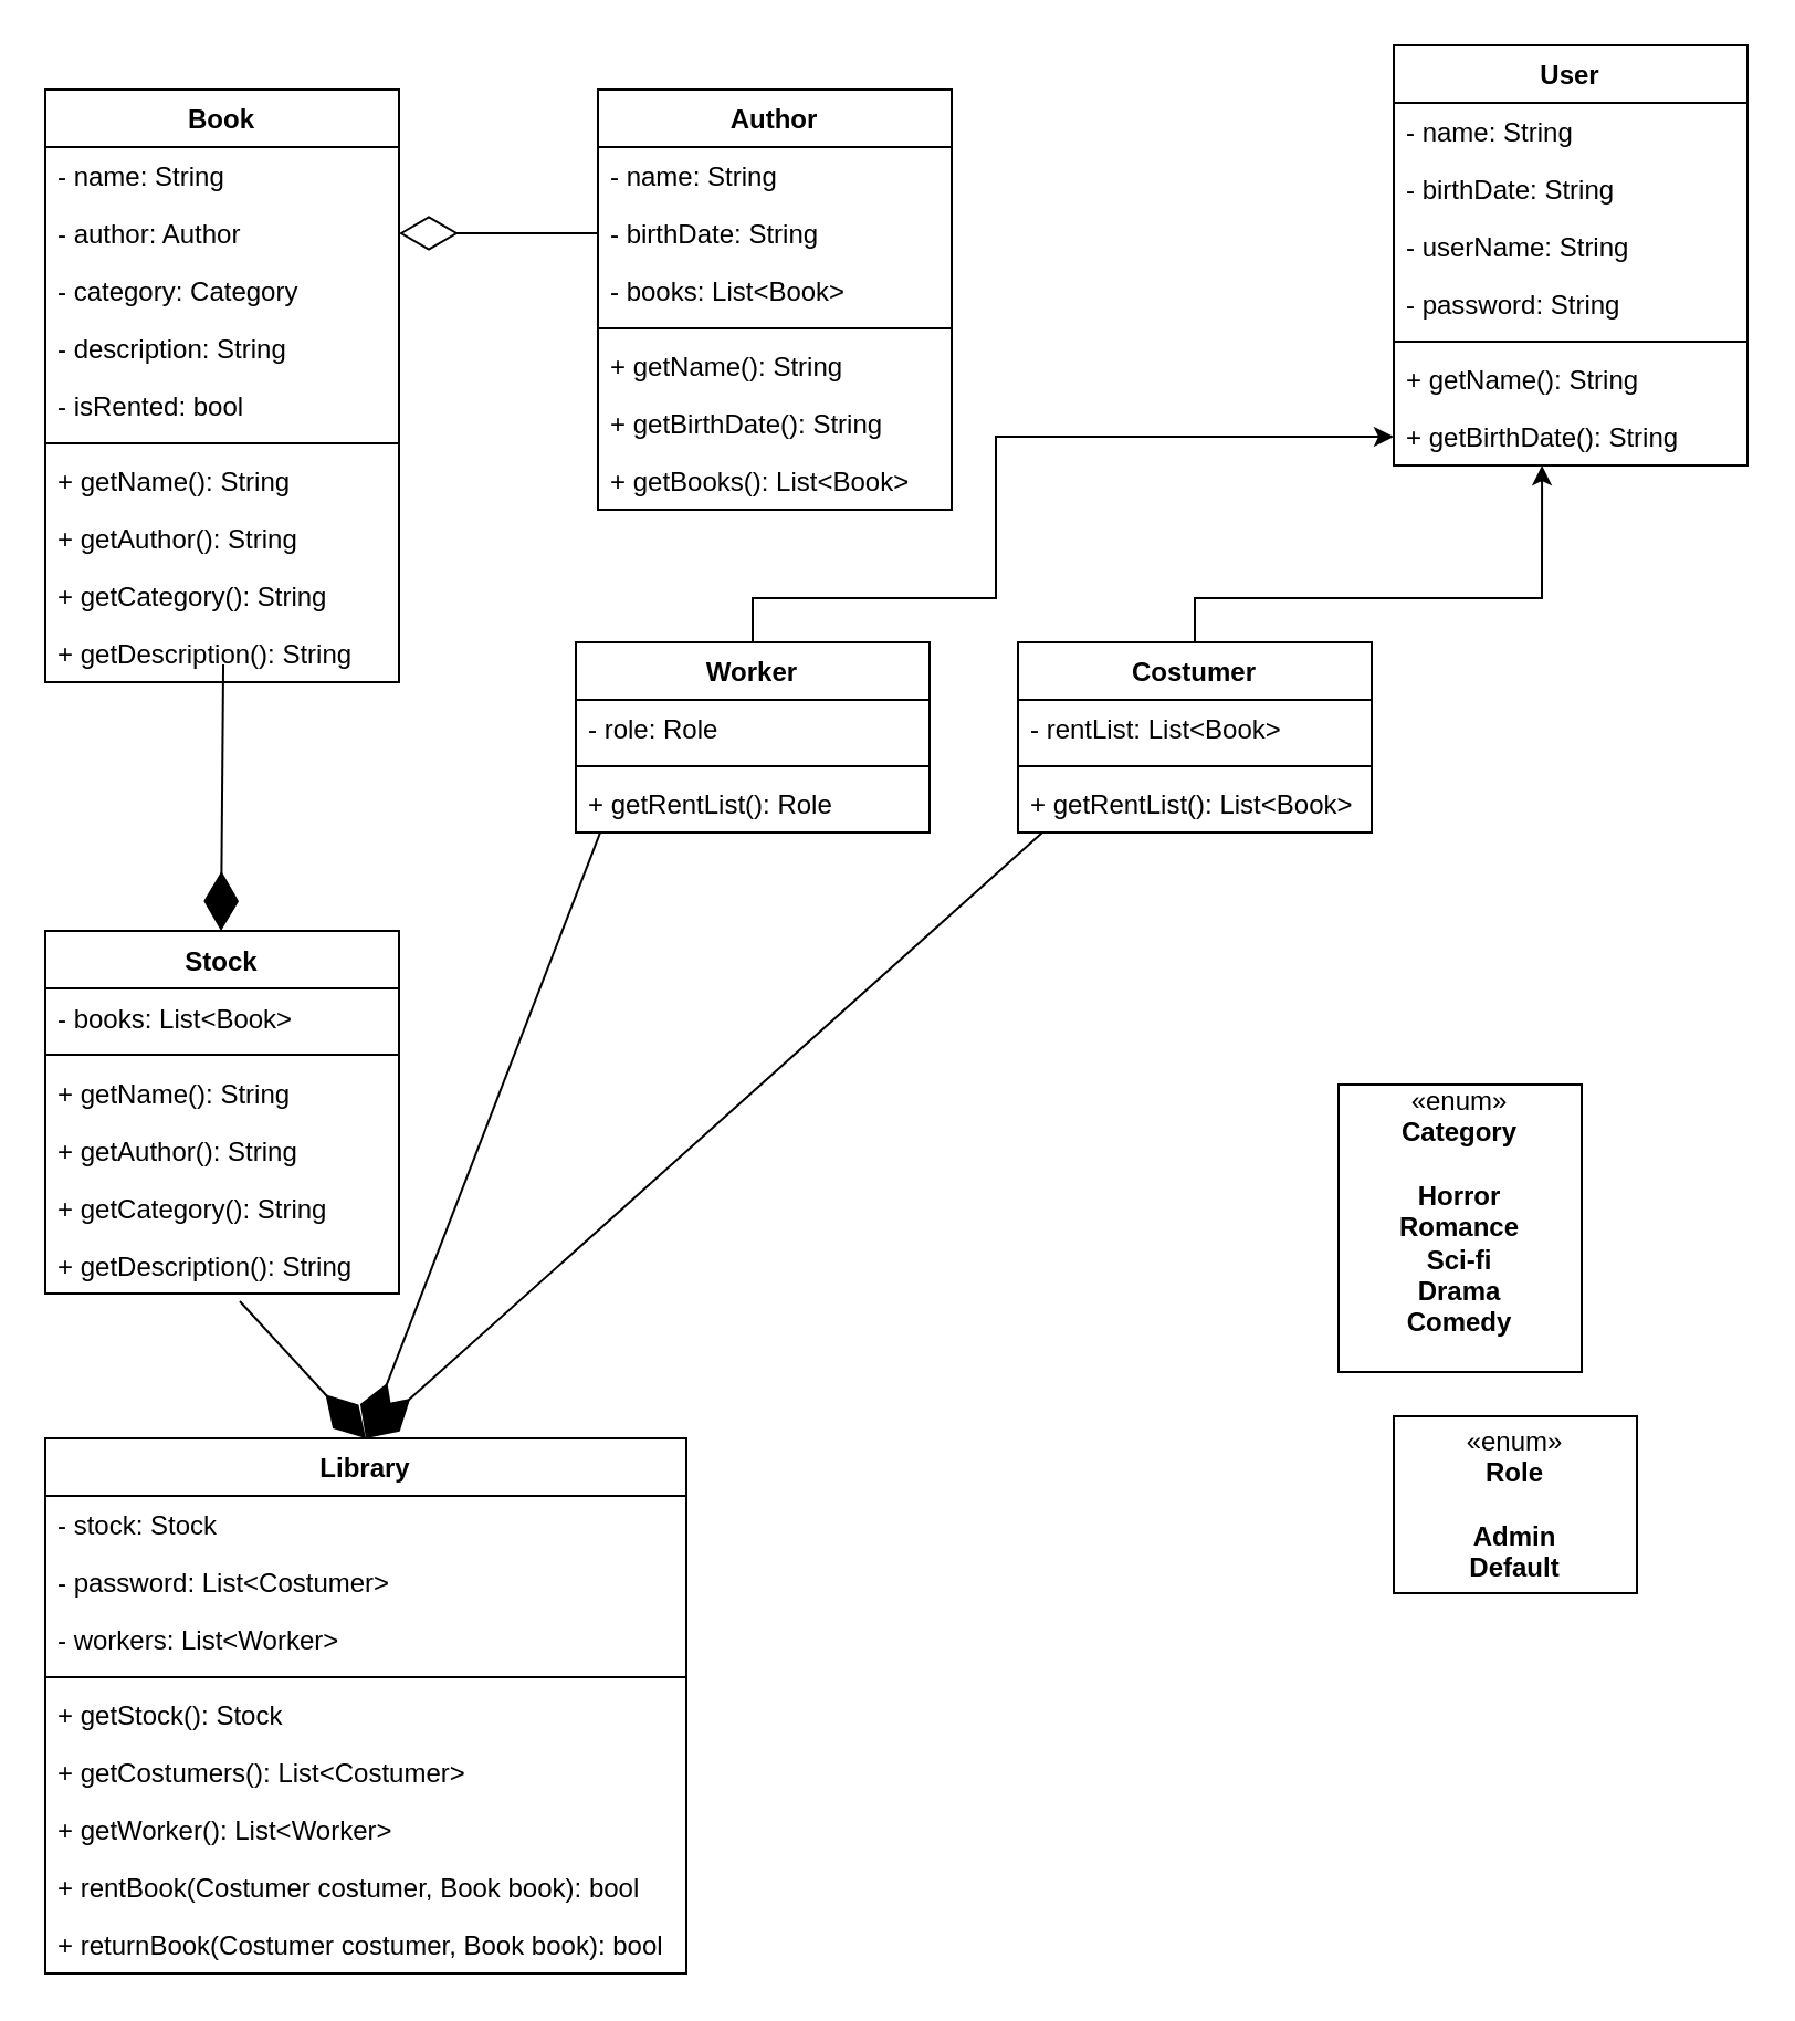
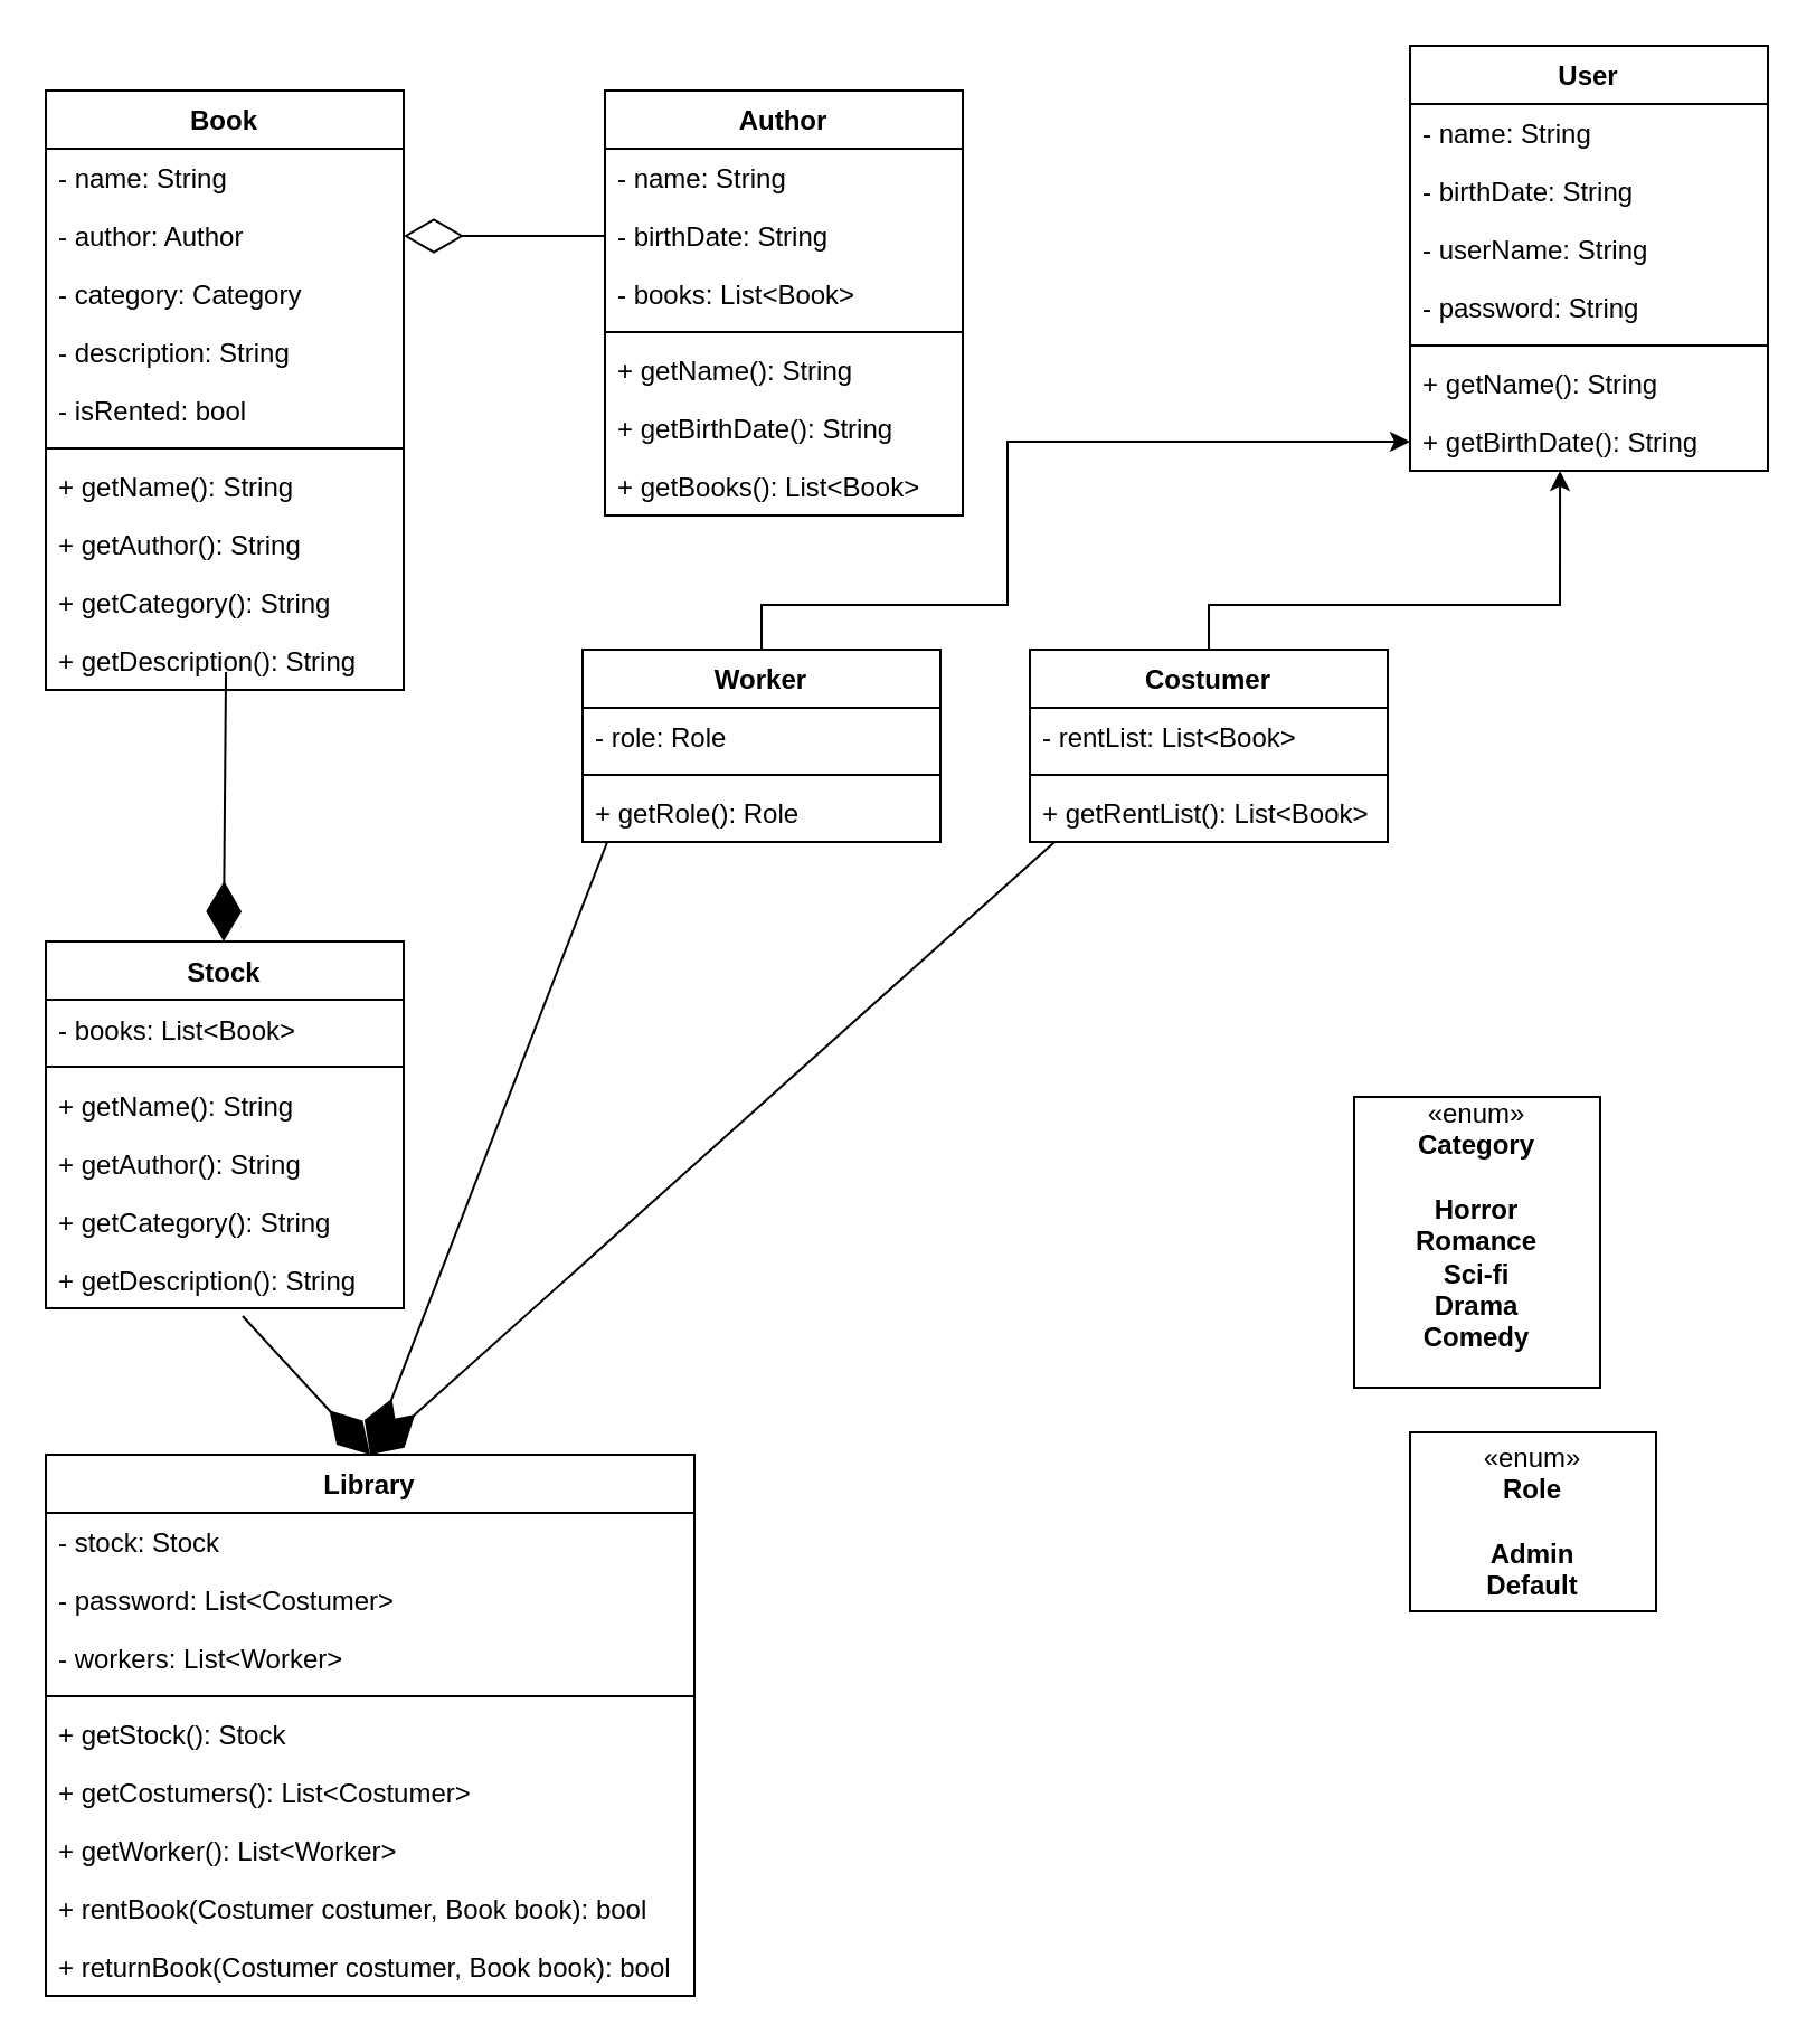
- <mxCell id="30" value="+ getRentList(): Role" style="text;strokeColor=none;fillColor=none;align=left;verticalAlign=top;spacingLeft=4;spacingRight=4;overflow=hidden;rotatable=0;points=[[0,0.5],[1,0.5]];portConstraint=eastwest;whiteSpace=wrap;html=1;" parent="27" vertex="1"><mxGeometry y="60" width="160" height="26" as="geometry" /></mxCell>
+ <mxCell id="30" value="+ getRole(): Role" style="text;strokeColor=none;fillColor=none;align=left;verticalAlign=top;spacingLeft=4;spacingRight=4;overflow=hidden;rotatable=0;points=[[0,0.5],[1,0.5]];portConstraint=eastwest;whiteSpace=wrap;html=1;" parent="27" vertex="1"><mxGeometry y="60" width="160" height="26" as="geometry" /></mxCell>
